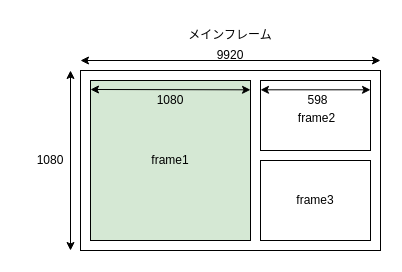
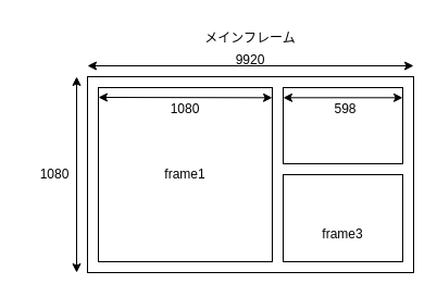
- <mxCell id="7" value="frame2" style="text;html=1;strokeColor=none;fillColor=none;align=center;verticalAlign=middle;whiteSpace=wrap;rounded=0;" parent="1" vertex="1"><mxGeometry x="290" y="110" width="52.5" height="15" as="geometry" /></mxCell>
- <mxCell id="4" value="frame1" style="rounded=0;whiteSpace=wrap;html=1;fillColor=#d5e8d4;" parent="1" vertex="1"><mxGeometry x="90" y="80" width="160" height="160" as="geometry" /></mxCell>
+ <mxCell id="4" value="frame1" style="rounded=0;whiteSpace=wrap;html=1;" parent="1" vertex="1"><mxGeometry x="90" y="80" width="160" height="160" as="geometry" /></mxCell>
- <mxCell id="8" value="frame3" style="text;html=1;strokeColor=none;fillColor=none;align=center;verticalAlign=middle;whiteSpace=wrap;rounded=0;" parent="1" vertex="1"><mxGeometry x="285" y="182.5" width="60" height="35" as="geometry" /></mxCell>
+ <mxCell id="8" value="frame3" style="text;html=1;strokeColor=none;fillColor=none;align=center;verticalAlign=middle;whiteSpace=wrap;rounded=0;" parent="1" vertex="1"><mxGeometry x="285" y="197.5" width="60" height="35" as="geometry" /></mxCell>
